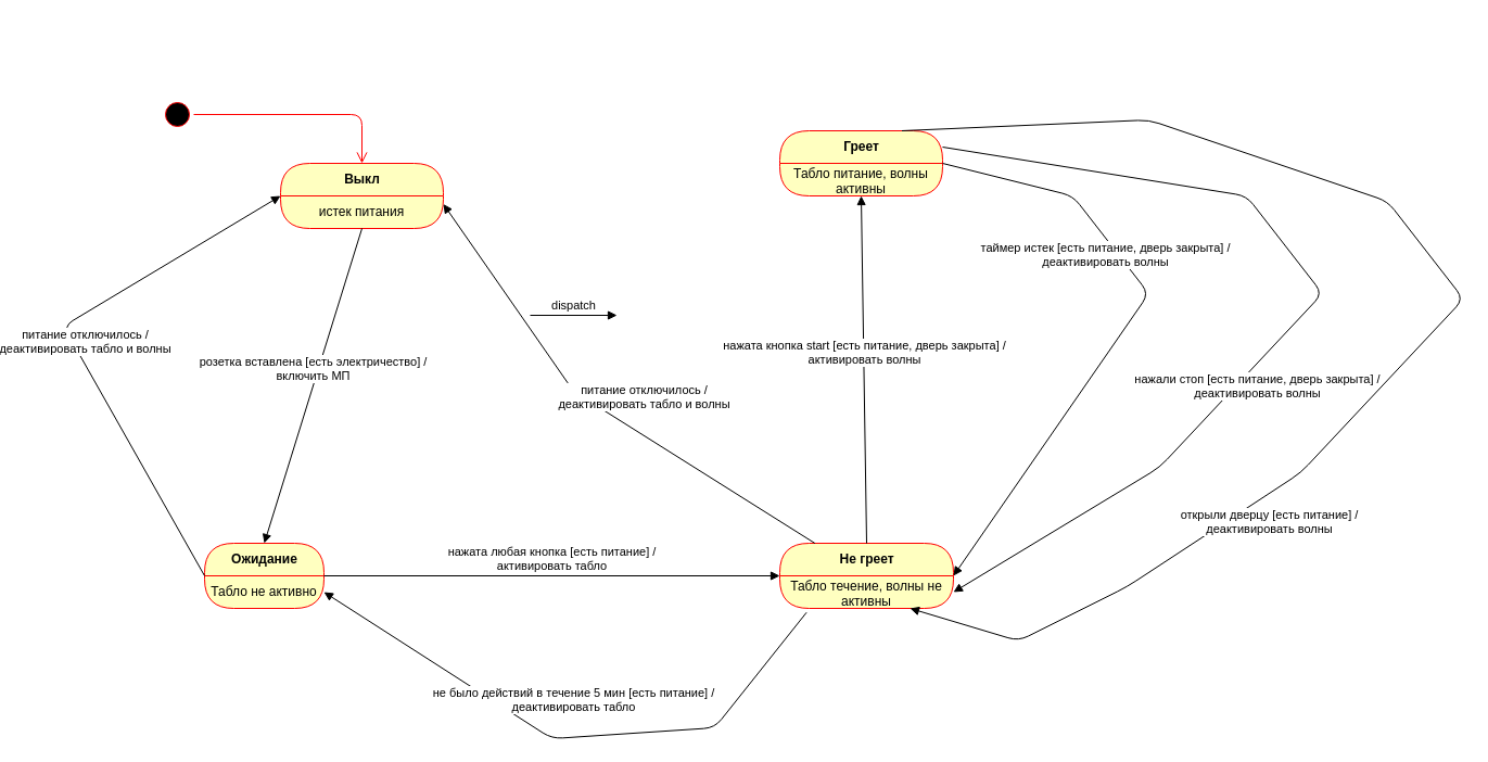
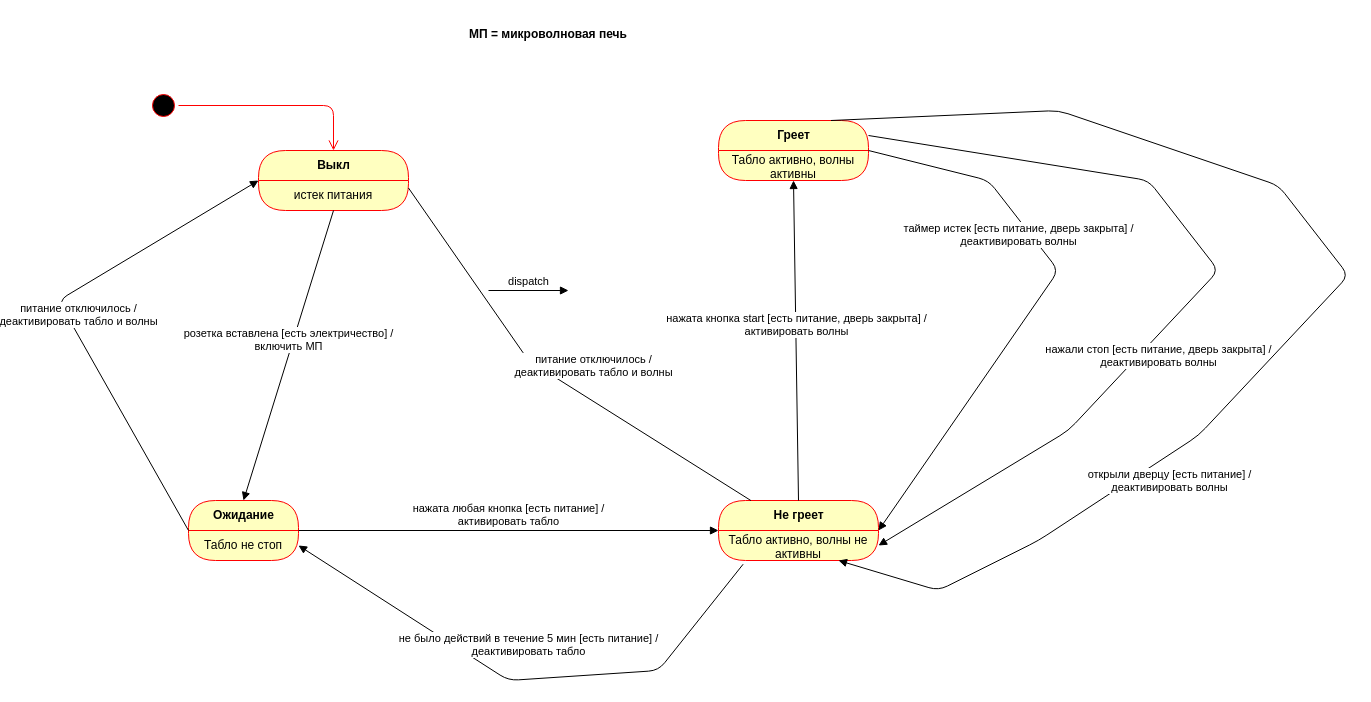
+ <mxCell id="13" value="МП = микроволновая печь" style="text;align=center;fontStyle=1;verticalAlign=middle;spacingLeft=3;spacingRight=3;strokeColor=none;rotatable=0;points=[[0,0.5],[1,0.5]];portConstraint=eastwest;" parent="1" vertex="1"><mxGeometry x="410" y="20" width="200" height="26" as="geometry" /></mxCell>
- <mxCell id="5" value="Табло питание, волны активны" style="text;html=1;strokeColor=none;fillColor=none;align=center;verticalAlign=middle;spacingLeft=4;spacingRight=4;whiteSpace=wrap;overflow=hidden;rotatable=0;fontColor=#000000;" parent="4" vertex="1"><mxGeometry y="30" width="150" height="30" as="geometry" /></mxCell>
+ <mxCell id="5" value="Табло активно, волны активны" style="text;html=1;strokeColor=none;fillColor=none;align=center;verticalAlign=middle;spacingLeft=4;spacingRight=4;whiteSpace=wrap;overflow=hidden;rotatable=0;fontColor=#000000;" parent="4" vertex="1"><mxGeometry y="30" width="150" height="30" as="geometry" /></mxCell>
- <mxCell id="16" value="питание отключилось /&lt;br&gt;деактивировать табло и волны" style="html=1;verticalAlign=bottom;endArrow=block;entryX=1;entryY=0.25;entryDx=0;entryDy=0;" parent="1" source="6" target="11" edge="1"><mxGeometry x="-0.167" y="-17" width="80" relative="1" as="geometry"><mxPoint x="440" y="320" as="sourcePoint" /><mxPoint x="520" y="320" as="targetPoint" /><Array as="points"><mxPoint x="490" y="360" /></Array><mxPoint as="offset" /></mxGeometry></mxCell>
+ <mxCell id="16" value="питание отключилось /&lt;br&gt;деактивировать табло и волны" style="html=1;verticalAlign=bottom;endArrow=none;entryX=1;entryY=0.25;entryDx=0;entryDy=0;" parent="1" source="6" target="11" edge="1"><mxGeometry x="-0.167" y="-17" width="80" relative="1" as="geometry"><mxPoint x="440" y="320" as="sourcePoint" /><mxPoint x="520" y="320" as="targetPoint" /><Array as="points"><mxPoint x="490" y="360" /></Array><mxPoint as="offset" /></mxGeometry></mxCell>
- <mxCell id="3" value="Табло не активно" style="text;html=1;strokeColor=none;fillColor=none;align=center;verticalAlign=middle;spacingLeft=4;spacingRight=4;whiteSpace=wrap;overflow=hidden;rotatable=0;fontColor=#000000;" parent="2" vertex="1"><mxGeometry y="30" width="110" height="30" as="geometry" /></mxCell>
+ <mxCell id="3" value="Табло не стоп" style="text;html=1;strokeColor=none;fillColor=none;align=center;verticalAlign=middle;spacingLeft=4;spacingRight=4;whiteSpace=wrap;overflow=hidden;rotatable=0;fontColor=#000000;" parent="2" vertex="1"><mxGeometry y="30" width="110" height="30" as="geometry" /></mxCell>
- <mxCell id="7" value="Табло течение, волны не активны" style="text;html=1;strokeColor=none;fillColor=none;align=center;verticalAlign=middle;spacingLeft=4;spacingRight=4;whiteSpace=wrap;overflow=hidden;rotatable=0;fontColor=#000000;" parent="6" vertex="1"><mxGeometry y="30" width="160" height="30" as="geometry" /></mxCell>
+ <mxCell id="7" value="Табло активно, волны не активны" style="text;html=1;strokeColor=none;fillColor=none;align=center;verticalAlign=middle;spacingLeft=4;spacingRight=4;whiteSpace=wrap;overflow=hidden;rotatable=0;fontColor=#000000;" parent="6" vertex="1"><mxGeometry y="30" width="160" height="30" as="geometry" /></mxCell>
